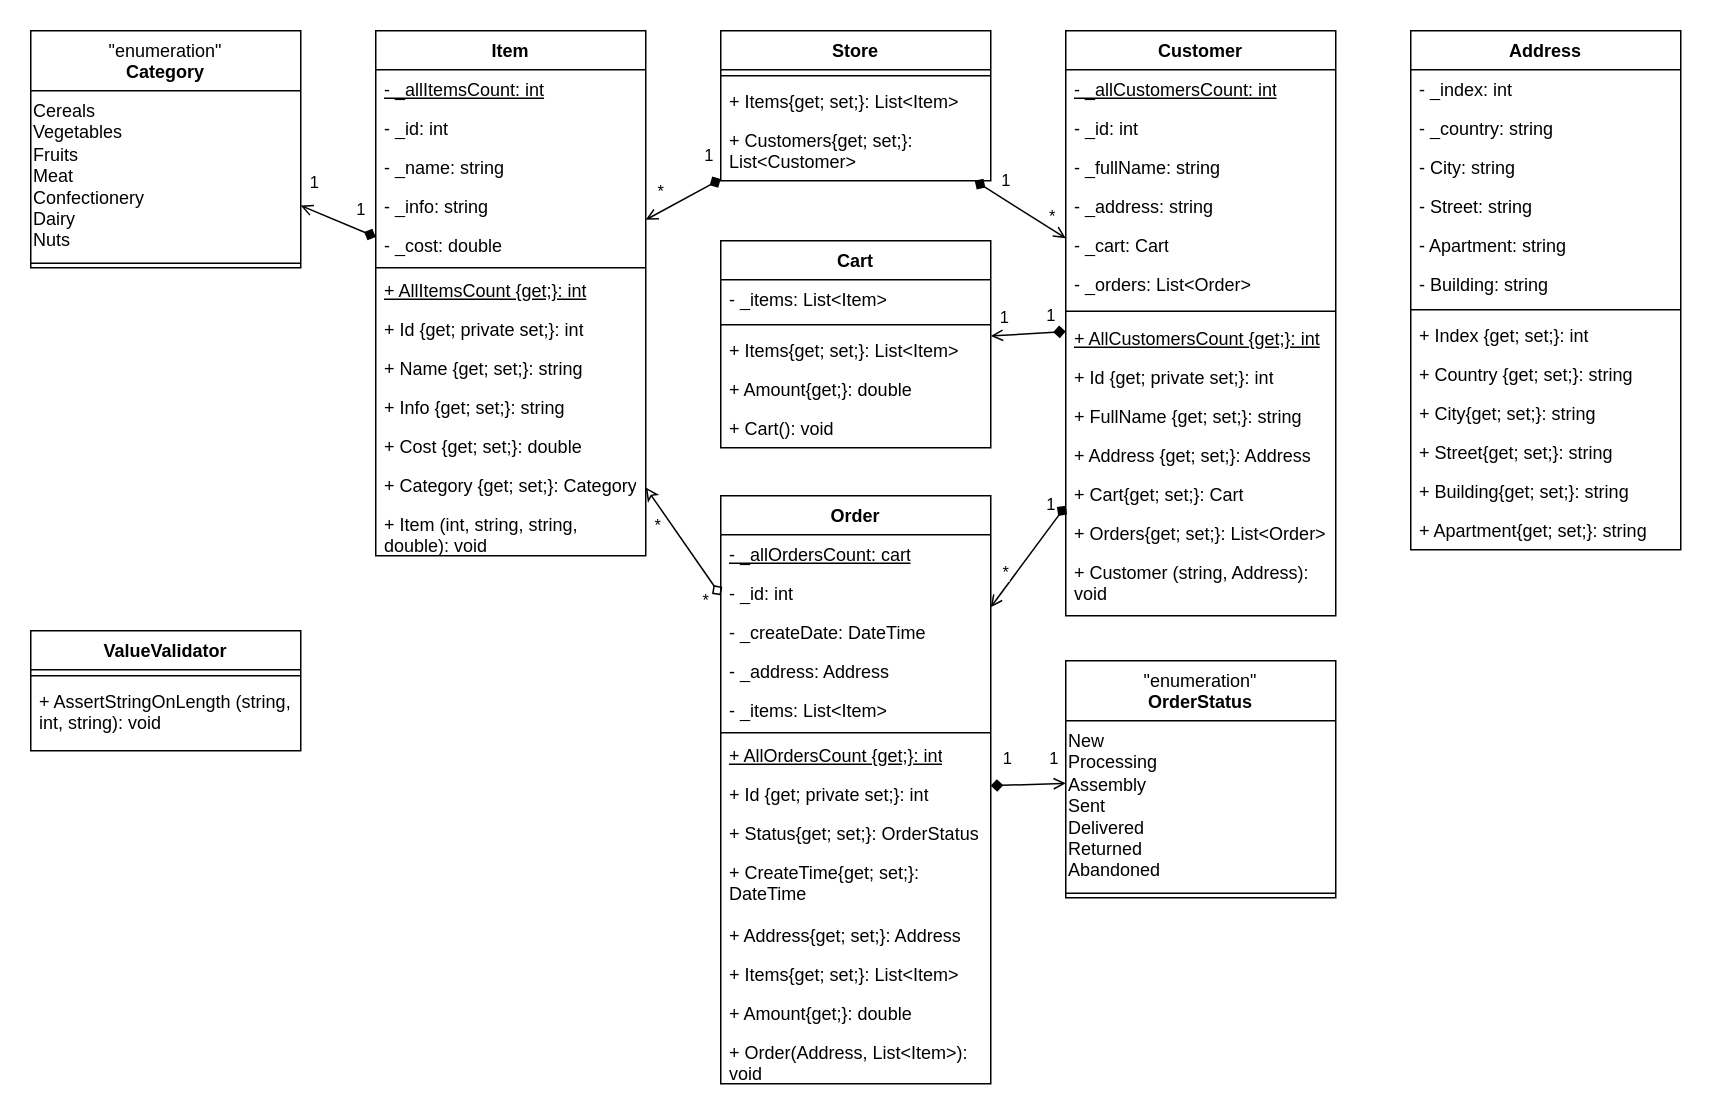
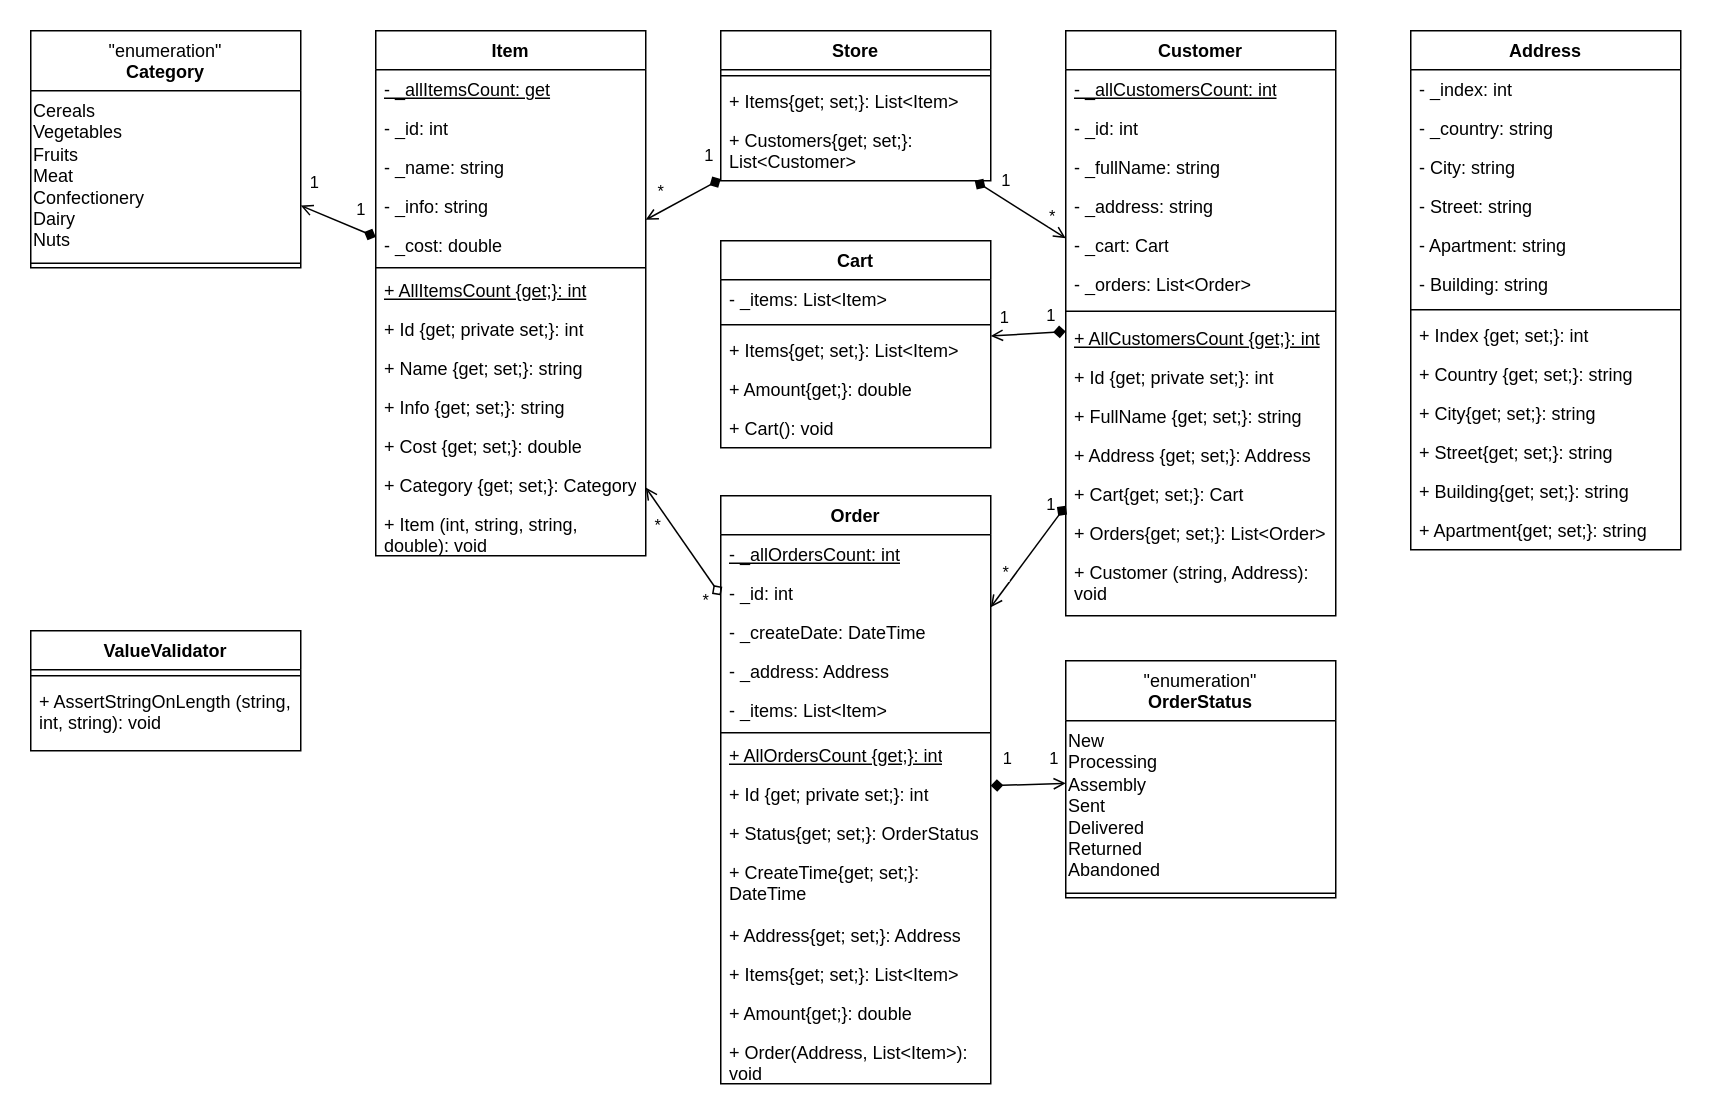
- <mxCell id="3" value="&lt;u&gt;- _allItemsCount: int&lt;/u&gt;" style="text;strokeColor=none;fillColor=none;align=left;verticalAlign=top;spacingLeft=4;spacingRight=4;overflow=hidden;rotatable=0;points=[[0,0.5],[1,0.5]];portConstraint=eastwest;whiteSpace=wrap;html=1;" parent="2" vertex="1"><mxGeometry y="26" width="180" height="26" as="geometry" /></mxCell>
+ <mxCell id="3" value="&lt;u&gt;- _allItemsCount: get&lt;/u&gt;" style="text;strokeColor=none;fillColor=none;align=left;verticalAlign=top;spacingLeft=4;spacingRight=4;overflow=hidden;rotatable=0;points=[[0,0.5],[1,0.5]];portConstraint=eastwest;whiteSpace=wrap;html=1;" parent="2" vertex="1"><mxGeometry y="26" width="180" height="26" as="geometry" /></mxCell>
- <mxCell id="97" value="" style="endArrow=classic;html=1;rounded=0;startArrow=diamond;startFill=0;endFill=0;" edge="1" parent="1" source="73" target="2"><mxGeometry width="50" height="50" relative="1" as="geometry"><mxPoint x="490" y="226" as="sourcePoint" /><mxPoint x="440" y="218" as="targetPoint" /></mxGeometry></mxCell>
+ <mxCell id="97" value="" style="endArrow=open;html=1;rounded=0;startArrow=diamond;startFill=0;endFill=0;" edge="1" parent="1" source="73" target="2"><mxGeometry width="50" height="50" relative="1" as="geometry"><mxPoint x="490" y="226" as="sourcePoint" /><mxPoint x="440" y="218" as="targetPoint" /></mxGeometry></mxCell>
- <mxCell id="74" value="&lt;u&gt;- _allOrdersCount: cart&lt;/u&gt;" style="text;strokeColor=none;fillColor=none;align=left;verticalAlign=top;spacingLeft=4;spacingRight=4;overflow=hidden;rotatable=0;points=[[0,0.5],[1,0.5]];portConstraint=eastwest;whiteSpace=wrap;html=1;" vertex="1" parent="73"><mxGeometry y="26" width="180" height="26" as="geometry" /></mxCell>
+ <mxCell id="74" value="&lt;u&gt;- _allOrdersCount: int&lt;/u&gt;" style="text;strokeColor=none;fillColor=none;align=left;verticalAlign=top;spacingLeft=4;spacingRight=4;overflow=hidden;rotatable=0;points=[[0,0.5],[1,0.5]];portConstraint=eastwest;whiteSpace=wrap;html=1;" vertex="1" parent="73"><mxGeometry y="26" width="180" height="26" as="geometry" /></mxCell>
